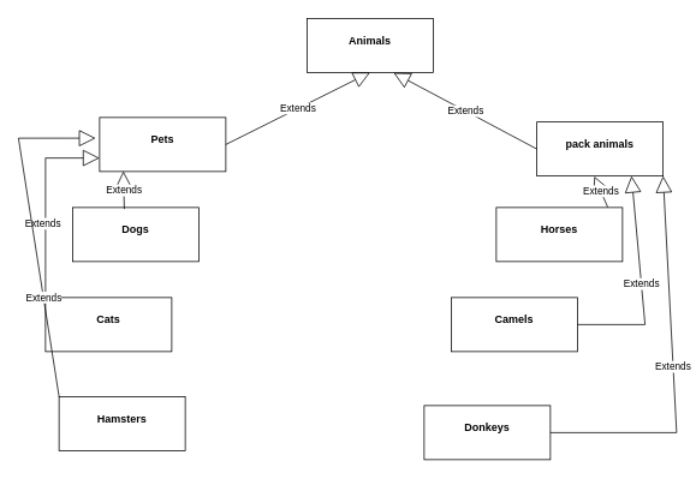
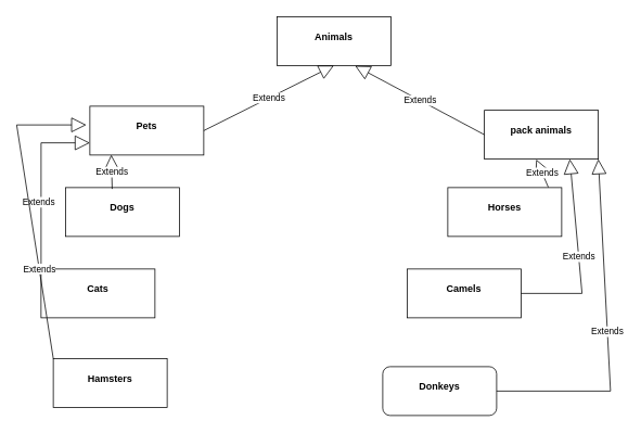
- <mxCell id="10" value="&lt;p style=&quot;margin:0px;margin-top:4px;text-align:center;&quot;&gt;&lt;br&gt;&lt;b&gt;Donkeys&lt;/b&gt;&lt;/p&gt;" style="verticalAlign=top;align=left;overflow=fill;fontSize=12;fontFamily=Helvetica;html=1;" vertex="1" parent="1"><mxGeometry x="470" y="450" width="140" height="60" as="geometry" /></mxCell>
+ <mxCell id="10" value="&lt;p style=&quot;margin:0px;margin-top:4px;text-align:center;&quot;&gt;&lt;br&gt;&lt;b&gt;Donkeys&lt;/b&gt;&lt;/p&gt;" style="verticalAlign=top;align=left;overflow=fill;fontSize=12;fontFamily=Helvetica;html=1;rounded=1;" vertex="1" parent="1"><mxGeometry x="470" y="450" width="140" height="60" as="geometry" /></mxCell>
